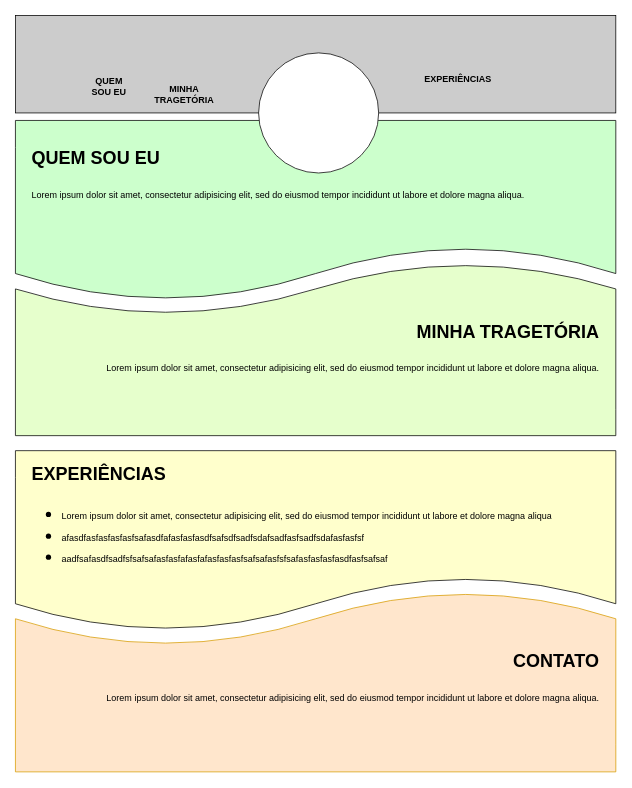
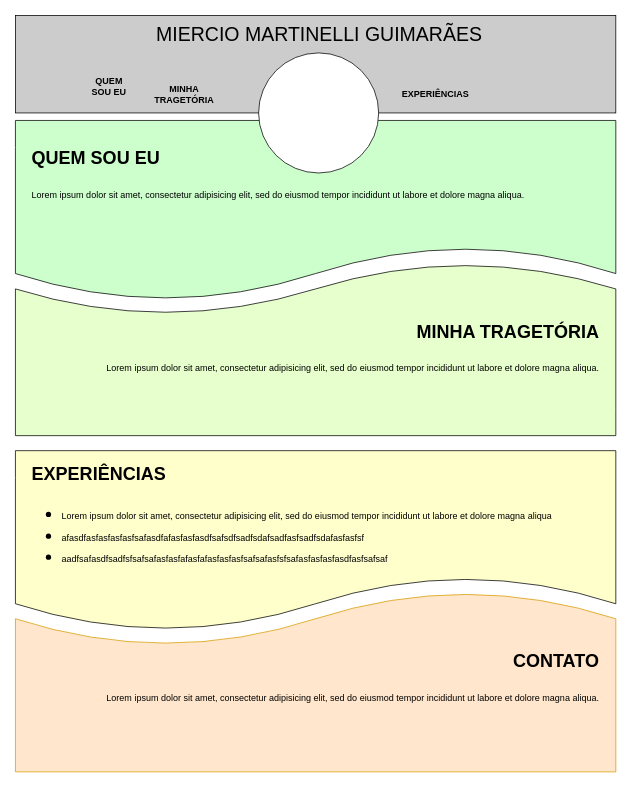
+ <mxCell id="4" value="MIERCIO MARTINELLI GUIMARÃES" style="text;html=1;align=center;verticalAlign=middle;whiteSpace=wrap;rounded=0;fontSize=26;" vertex="1" parent="1"><mxGeometry x="197" y="30" width="456" height="30" as="geometry" /></mxCell>
- <mxCell id="7" value="EXPERIÊNCIAS" style="text;html=1;align=center;verticalAlign=middle;whiteSpace=wrap;rounded=0;fontStyle=1" vertex="1" parent="1"><mxGeometry x="580" y="90" width="60" height="30" as="geometry" /></mxCell>
+ <mxCell id="7" value="EXPERIÊNCIAS" style="text;html=1;align=center;verticalAlign=middle;whiteSpace=wrap;rounded=0;fontStyle=1" vertex="1" parent="1"><mxGeometry x="550" y="110" width="60" height="30" as="geometry" /></mxCell>
